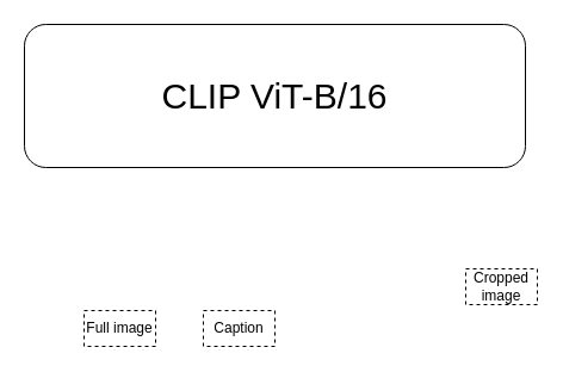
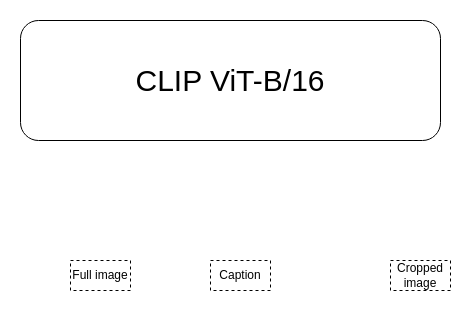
- <mxCell id="5" value="Cropped image" style="text;html=1;whiteSpace=wrap;strokeColor=default;fillColor=none;align=center;verticalAlign=middle;rounded=0;dashed=1;" vertex="1" parent="1"><mxGeometry x="390" y="225" width="60" height="30" as="geometry" /></mxCell>
+ <mxCell id="5" value="Cropped image" style="text;html=1;whiteSpace=wrap;strokeColor=default;fillColor=none;align=center;verticalAlign=middle;rounded=0;dashed=1;" vertex="1" parent="1"><mxGeometry x="390" y="260" width="60" height="30" as="geometry" /></mxCell>
- <mxCell id="3" value="&lt;div&gt;Caption&lt;/div&gt;" style="text;html=1;whiteSpace=wrap;strokeColor=default;fillColor=none;align=center;verticalAlign=middle;rounded=0;dashed=1;" vertex="1" parent="1"><mxGeometry x="170" y="260" width="60" height="30" as="geometry" /></mxCell>
+ <mxCell id="3" value="&lt;div&gt;Caption&lt;/div&gt;" style="text;html=1;whiteSpace=wrap;strokeColor=default;fillColor=none;align=center;verticalAlign=middle;rounded=0;dashed=1;" vertex="1" parent="1"><mxGeometry x="210" y="260" width="60" height="30" as="geometry" /></mxCell>
